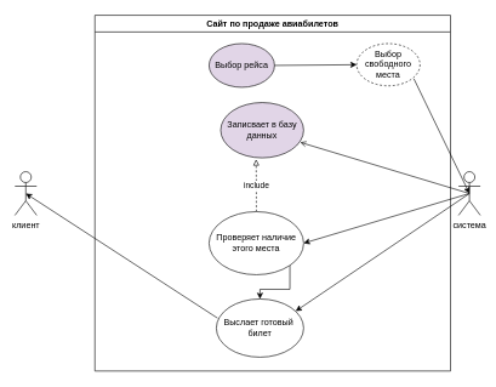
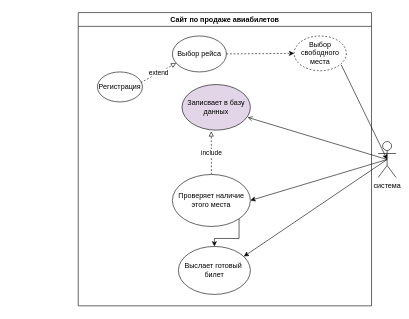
- <mxCell id="12" value="" style="endArrow=classic;html=1;rounded=0;exitX=1;exitY=0.5;exitDx=0;exitDy=0;entryX=0;entryY=0.5;entryDx=0;entryDy=0;" parent="2" source="9" target="11" edge="1"><mxGeometry width="50" height="50" relative="1" as="geometry"><mxPoint x="311" y="130" as="sourcePoint" /><mxPoint x="361" y="80" as="targetPoint" /></mxGeometry></mxCell>
+ <mxCell id="12" value="" style="endArrow=classic;html=1;rounded=0;exitX=1;exitY=0.5;exitDx=0;exitDy=0;entryX=0;entryY=0.5;entryDx=0;entryDy=0;dashed=1;" parent="2" source="9" target="11" edge="1"><mxGeometry width="50" height="50" relative="1" as="geometry"><mxPoint x="311" y="130" as="sourcePoint" /><mxPoint x="361" y="80" as="targetPoint" /></mxGeometry></mxCell>
- <mxCell id="9" value="Выбор рейса&lt;br&gt;" style="ellipse;whiteSpace=wrap;html=1;fillColor=#e1d5e7;" parent="2" vertex="1"><mxGeometry x="157" y="39" width="90" height="60" as="geometry" /></mxCell>
+ <mxCell id="9" value="Выбор рейса&lt;br&gt;" style="ellipse;whiteSpace=wrap;html=1;" parent="2" vertex="1"><mxGeometry x="157" y="39" width="90" height="60" as="geometry" /></mxCell>
+ <mxCell id="10" value="extend" style="endArrow=block;html=1;rounded=0;exitX=0.963;exitY=0.355;exitDx=0;exitDy=0;exitPerimeter=0;entryX=0.069;entryY=0.756;entryDx=0;entryDy=0;entryPerimeter=0;dashed=1;endFill=0;" parent="2" source="3" target="9" edge="1"><mxGeometry width="50" height="50" relative="1" as="geometry"><mxPoint x="181" y="150" as="sourcePoint" /><mxPoint x="231" y="100" as="targetPoint" /></mxGeometry></mxCell>
+ <mxCell id="3" value="Регистрация" style="ellipse;whiteSpace=wrap;html=1;" parent="2" vertex="1"><mxGeometry x="32" y="99" width="75" height="50" as="geometry" /></mxCell>
- <mxCell id="13" value="клиент" style="shape=umlActor;verticalLabelPosition=bottom;verticalAlign=top;html=1;outlineConnect=0;" parent="1" vertex="1"><mxGeometry x="20" y="235" width="30" height="60" as="geometry" /></mxCell>
- <mxCell id="18" value="" style="endArrow=classic;html=1;rounded=0;exitX=0.014;exitY=0.329;exitDx=0;exitDy=0;exitPerimeter=0;entryX=0.5;entryY=0.5;entryDx=0;entryDy=0;entryPerimeter=0;" parent="1" source="8" target="13" edge="1"><mxGeometry width="50" height="50" relative="1" as="geometry"><mxPoint x="280" y="330" as="sourcePoint" /><mxPoint x="330" y="280" as="targetPoint" /></mxGeometry></mxCell>
